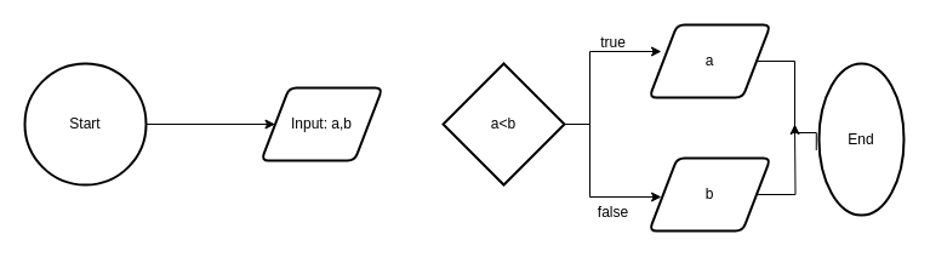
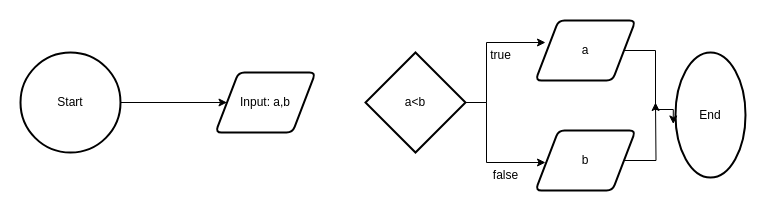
- <mxCell id="9" value="true" style="text;html=1;align=center;verticalAlign=middle;resizable=0;points=[];autosize=1;strokeColor=none;fillColor=none;" vertex="1" parent="1"><mxGeometry x="485" y="20" width="40" height="30" as="geometry" /></mxCell>
+ <mxCell id="9" value="true" style="text;html=1;align=center;verticalAlign=middle;resizable=0;points=[];autosize=1;strokeColor=none;fillColor=none;" vertex="1" parent="1"><mxGeometry x="480" y="40" width="40" height="30" as="geometry" /></mxCell>
- <mxCell id="14" style="edgeStyle=orthogonalEdgeStyle;rounded=0;orthogonalLoop=1;jettySize=auto;html=1;entryX=-0.032;entryY=0.572;entryDx=0;entryDy=0;entryPerimeter=0;endArrow=none;" edge="1" parent="1" source="11" target="4"><mxGeometry relative="1" as="geometry"><Array as="points"><mxPoint x="655" y="50" /><mxPoint x="655" y="109" /></Array></mxGeometry></mxCell>
+ <mxCell id="14" style="edgeStyle=orthogonalEdgeStyle;rounded=0;orthogonalLoop=1;jettySize=auto;html=1;entryX=-0.032;entryY=0.572;entryDx=0;entryDy=0;entryPerimeter=0;" edge="1" parent="1" source="11" target="4"><mxGeometry relative="1" as="geometry"><Array as="points"><mxPoint x="655" y="50" /><mxPoint x="655" y="109" /></Array></mxGeometry></mxCell>
